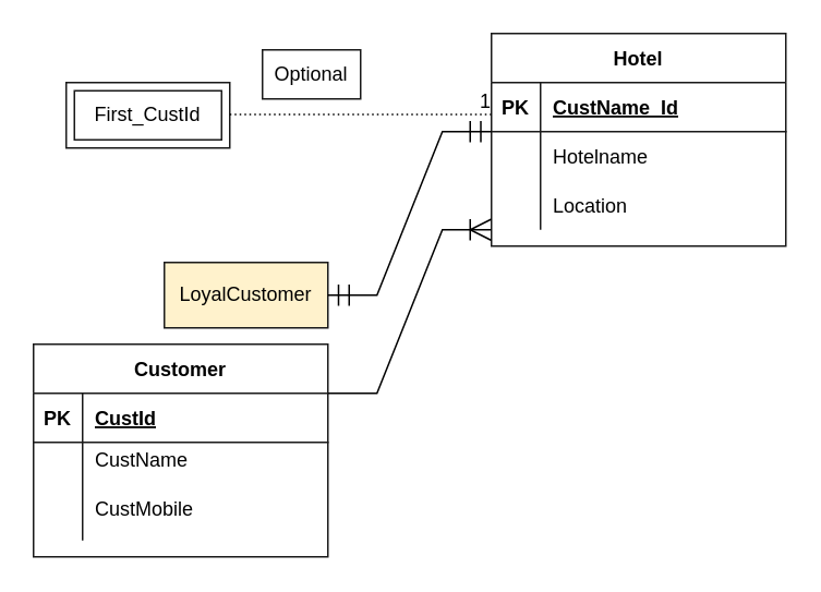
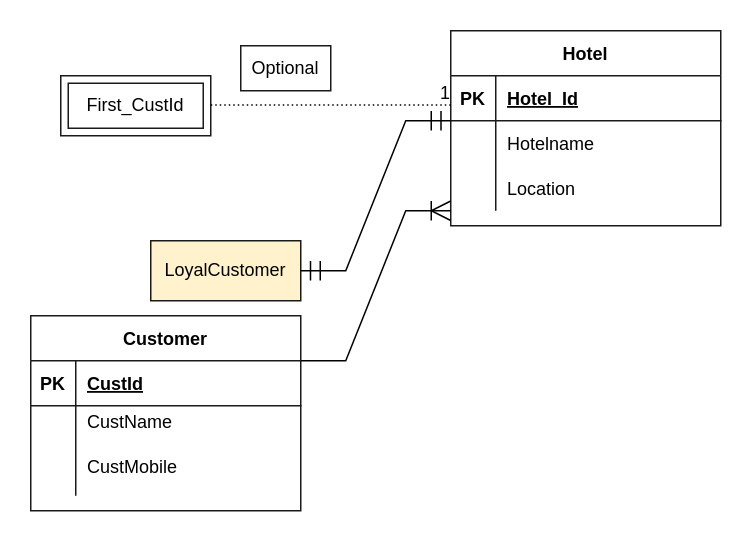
- <mxCell id="5" value="CustName_Id" style="shape=partialRectangle;connectable=0;fillColor=none;top=0;left=0;bottom=0;right=0;align=left;spacingLeft=6;fontStyle=5;overflow=hidden;strokeColor=#1A1A1A;" vertex="1" parent="3"><mxGeometry x="30" width="150" height="30" as="geometry"><mxRectangle width="150" height="30" as="alternateBounds" /></mxGeometry></mxCell>
+ <mxCell id="5" value="Hotel_Id" style="shape=partialRectangle;connectable=0;fillColor=none;top=0;left=0;bottom=0;right=0;align=left;spacingLeft=6;fontStyle=5;overflow=hidden;strokeColor=#1A1A1A;" vertex="1" parent="3"><mxGeometry x="30" width="150" height="30" as="geometry"><mxRectangle width="150" height="30" as="alternateBounds" /></mxGeometry></mxCell>
